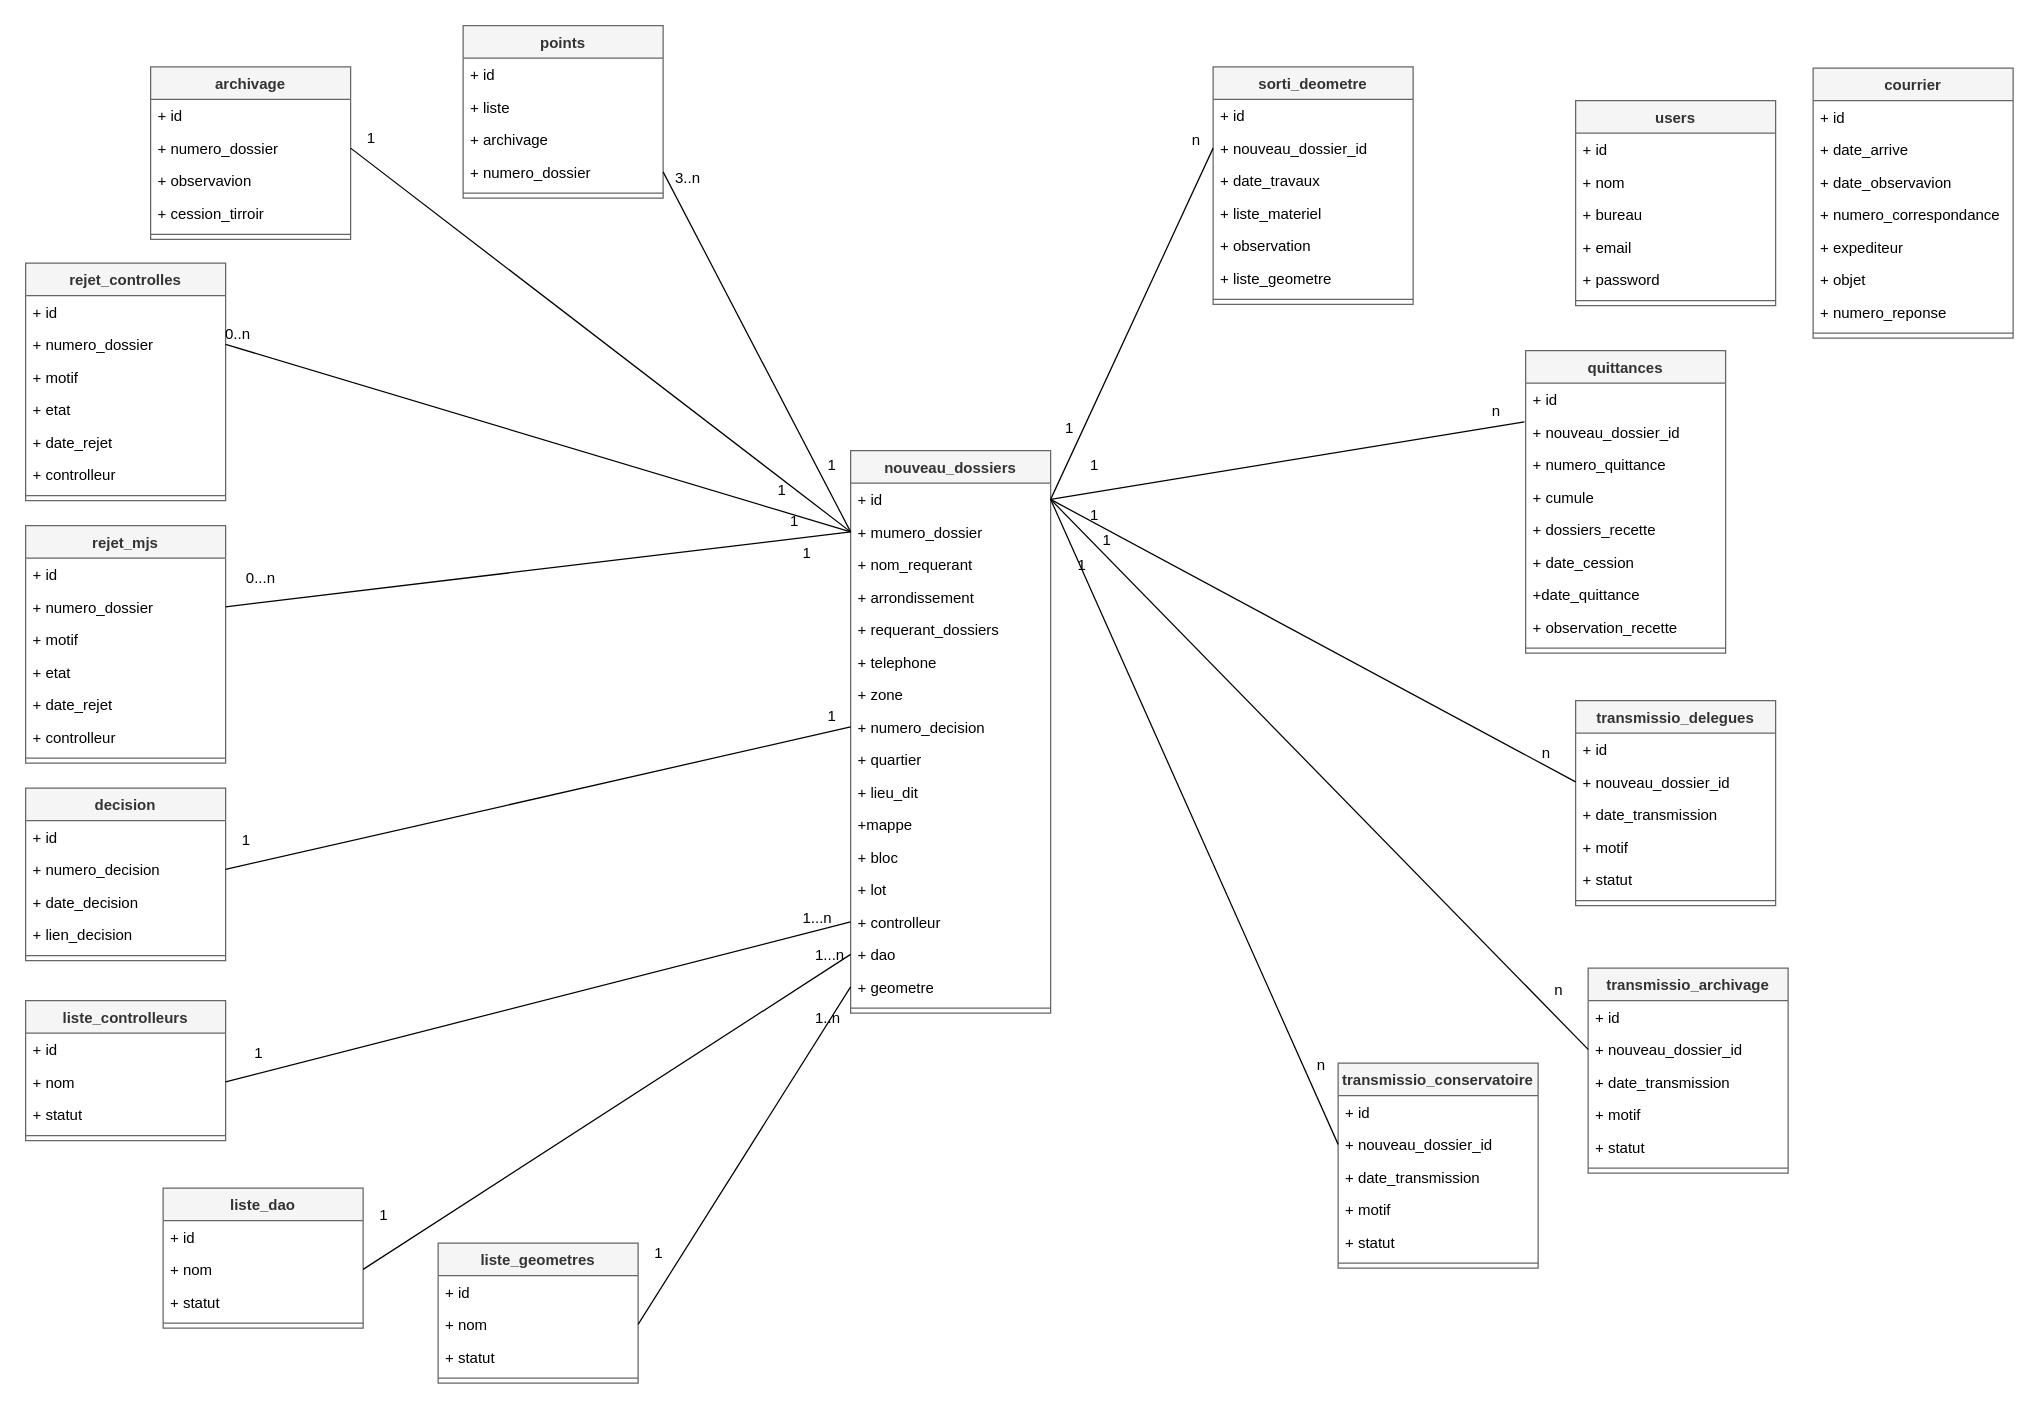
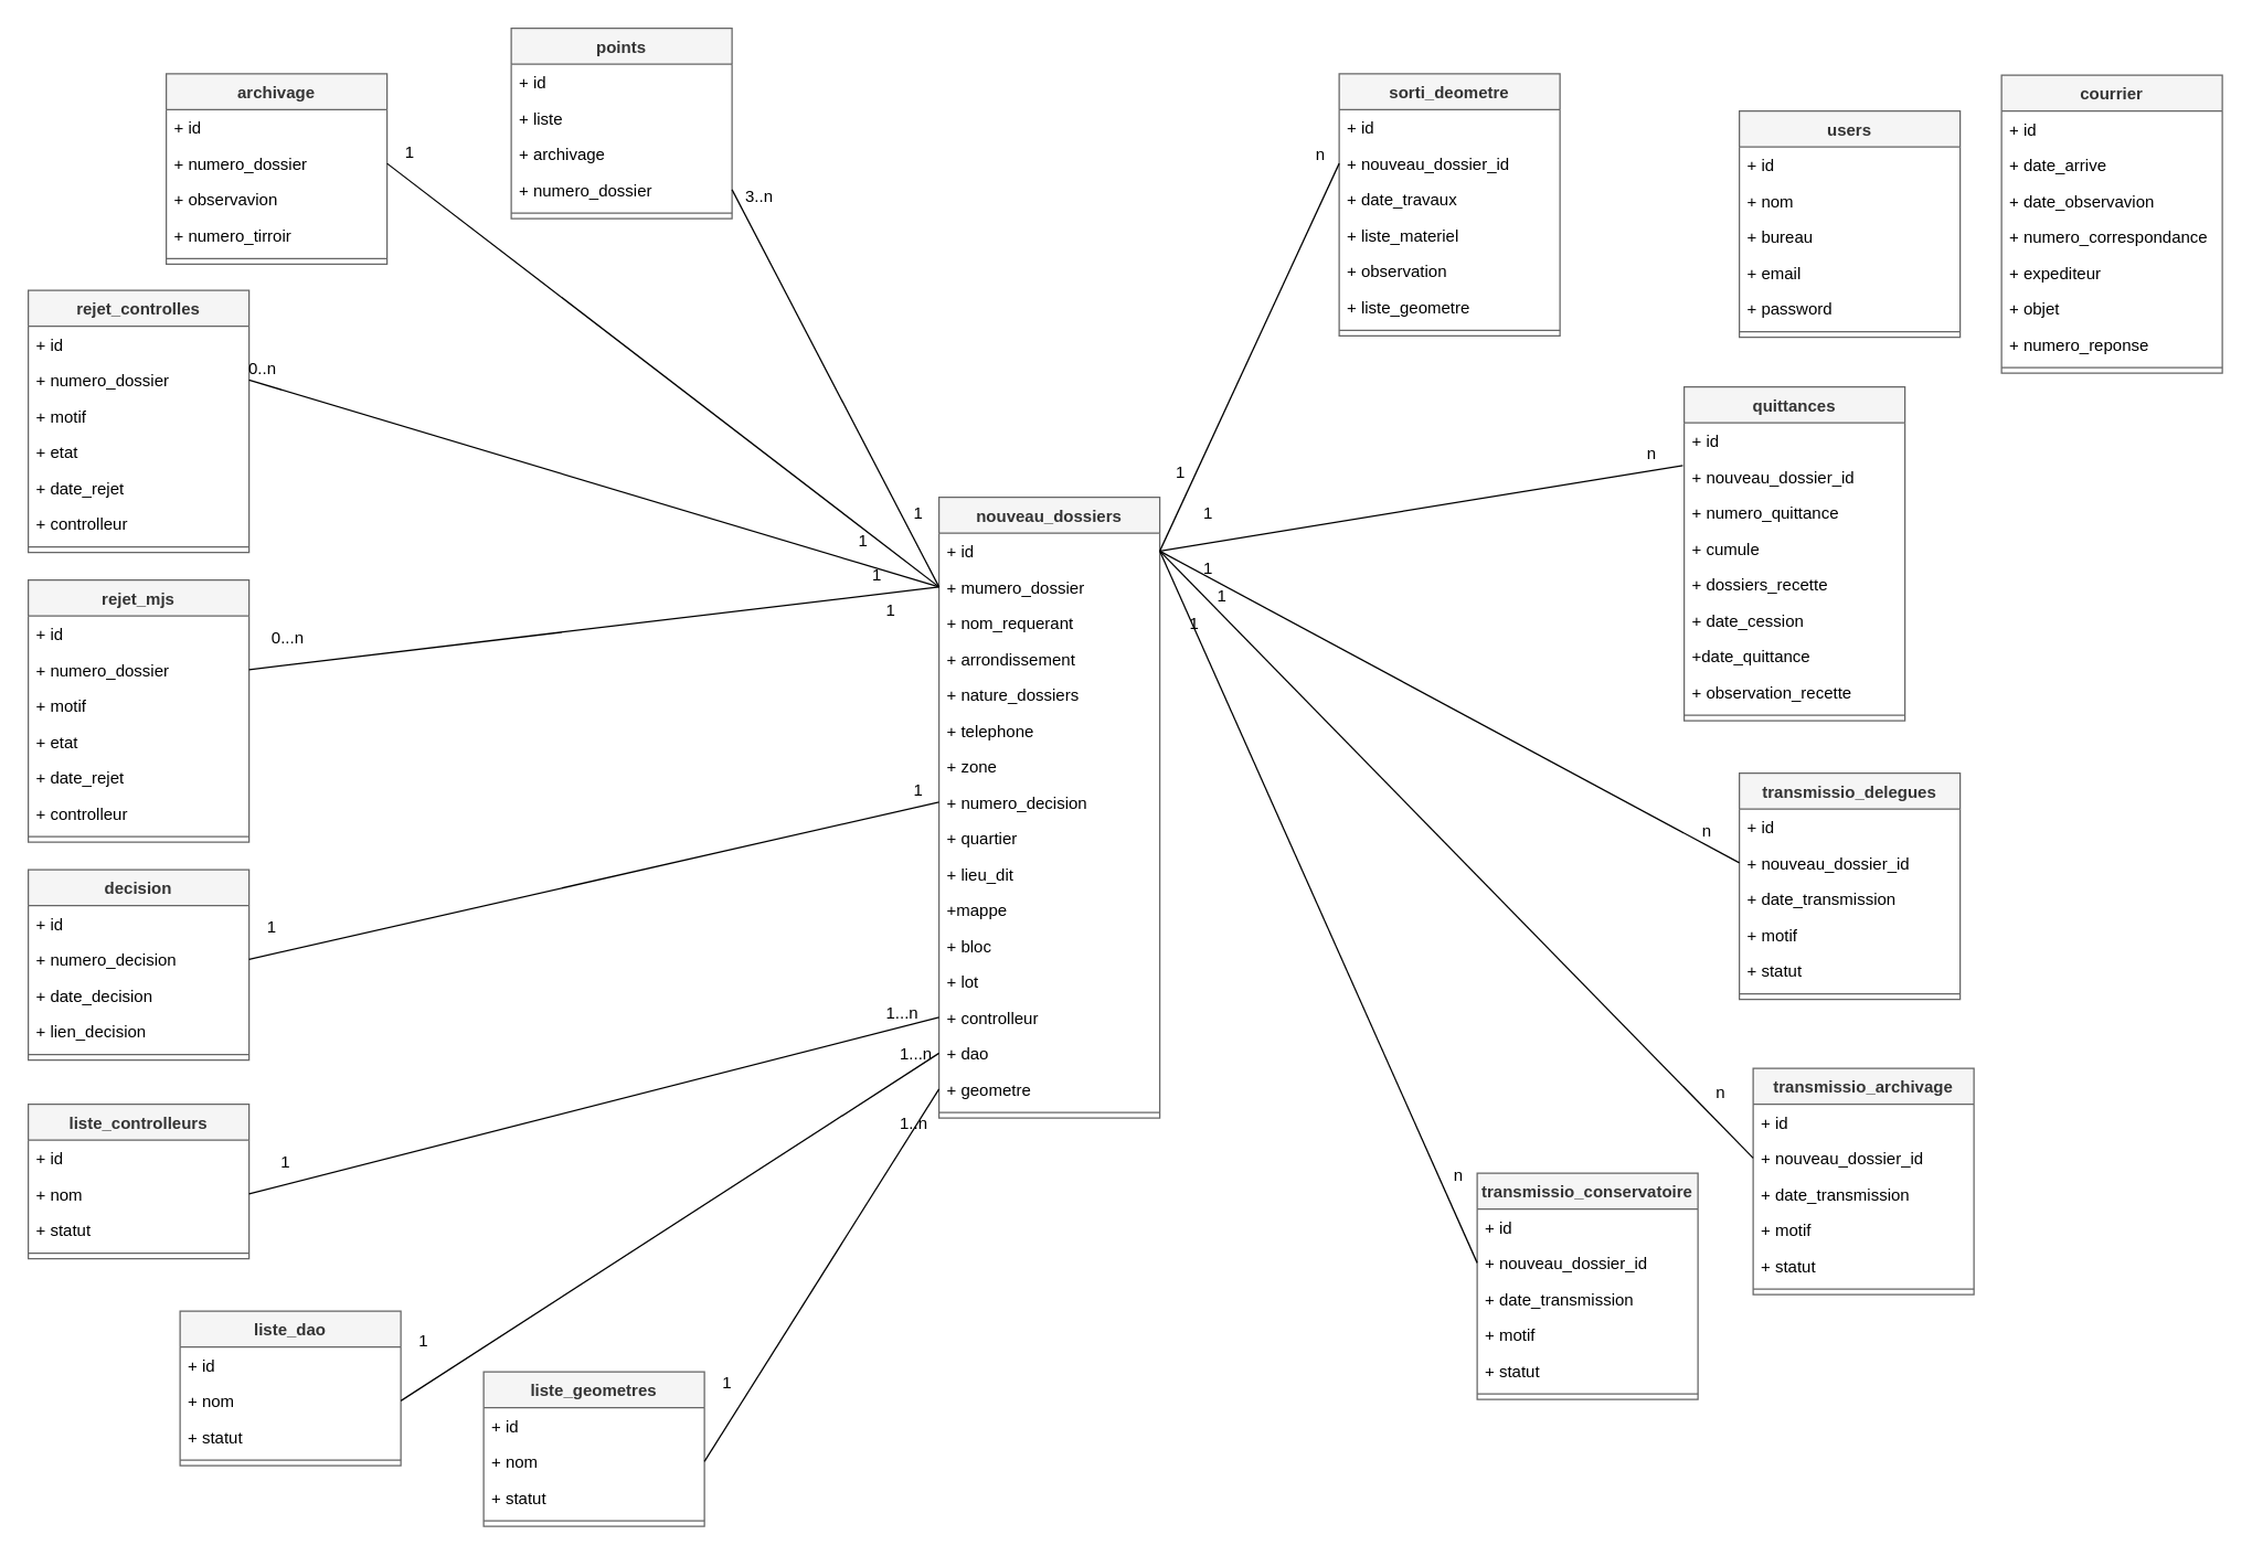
- <mxCell id="6" value="+ cession_tirroir" style="text;strokeColor=none;fillColor=none;align=left;verticalAlign=top;spacingLeft=4;spacingRight=4;overflow=hidden;rotatable=0;points=[[0,0.5],[1,0.5]];portConstraint=eastwest;fontColor=#000000;labelBorderColor=none;labelBackgroundColor=none;" vertex="1" parent="2"><mxGeometry y="104" width="160" height="26" as="geometry" /></mxCell>
+ <mxCell id="6" value="+ numero_tirroir" style="text;strokeColor=none;fillColor=none;align=left;verticalAlign=top;spacingLeft=4;spacingRight=4;overflow=hidden;rotatable=0;points=[[0,0.5],[1,0.5]];portConstraint=eastwest;fontColor=#000000;labelBorderColor=none;labelBackgroundColor=none;" vertex="1" parent="2"><mxGeometry y="104" width="160" height="26" as="geometry" /></mxCell>
- <mxCell id="43" value="+ requerant_dossiers" style="text;strokeColor=none;fillColor=none;align=left;verticalAlign=top;spacingLeft=4;spacingRight=4;overflow=hidden;rotatable=0;points=[[0,0.5],[1,0.5]];portConstraint=eastwest;fontColor=#000000;labelBorderColor=none;labelBackgroundColor=none;" vertex="1" parent="38"><mxGeometry y="130" width="160" height="26" as="geometry" /></mxCell>
+ <mxCell id="43" value="+ nature_dossiers" style="text;strokeColor=none;fillColor=none;align=left;verticalAlign=top;spacingLeft=4;spacingRight=4;overflow=hidden;rotatable=0;points=[[0,0.5],[1,0.5]];portConstraint=eastwest;fontColor=#000000;labelBorderColor=none;labelBackgroundColor=none;" vertex="1" parent="38"><mxGeometry y="130" width="160" height="26" as="geometry" /></mxCell>
